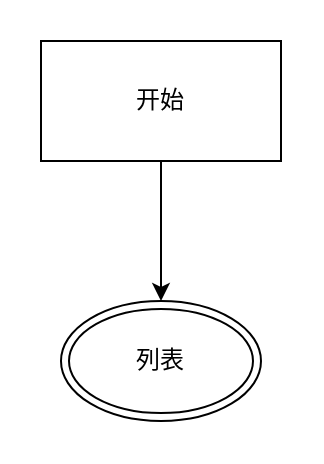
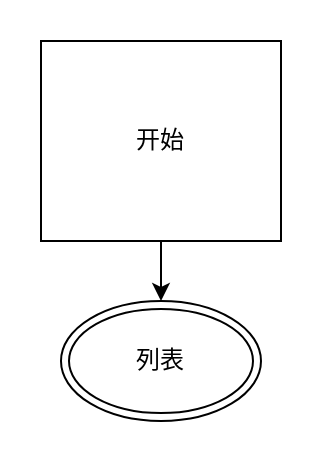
- <mxCell id="2" value="开始" style="rounded=0;whiteSpace=wrap;html=1;" vertex="1" parent="1"><mxGeometry x="20" y="20" width="120" height="60" as="geometry" /></mxCell>
+ <mxCell id="2" value="开始" style="rounded=0;whiteSpace=wrap;html=1;" vertex="1" parent="1"><mxGeometry x="20" y="20" width="120" height="100" as="geometry" /></mxCell>
